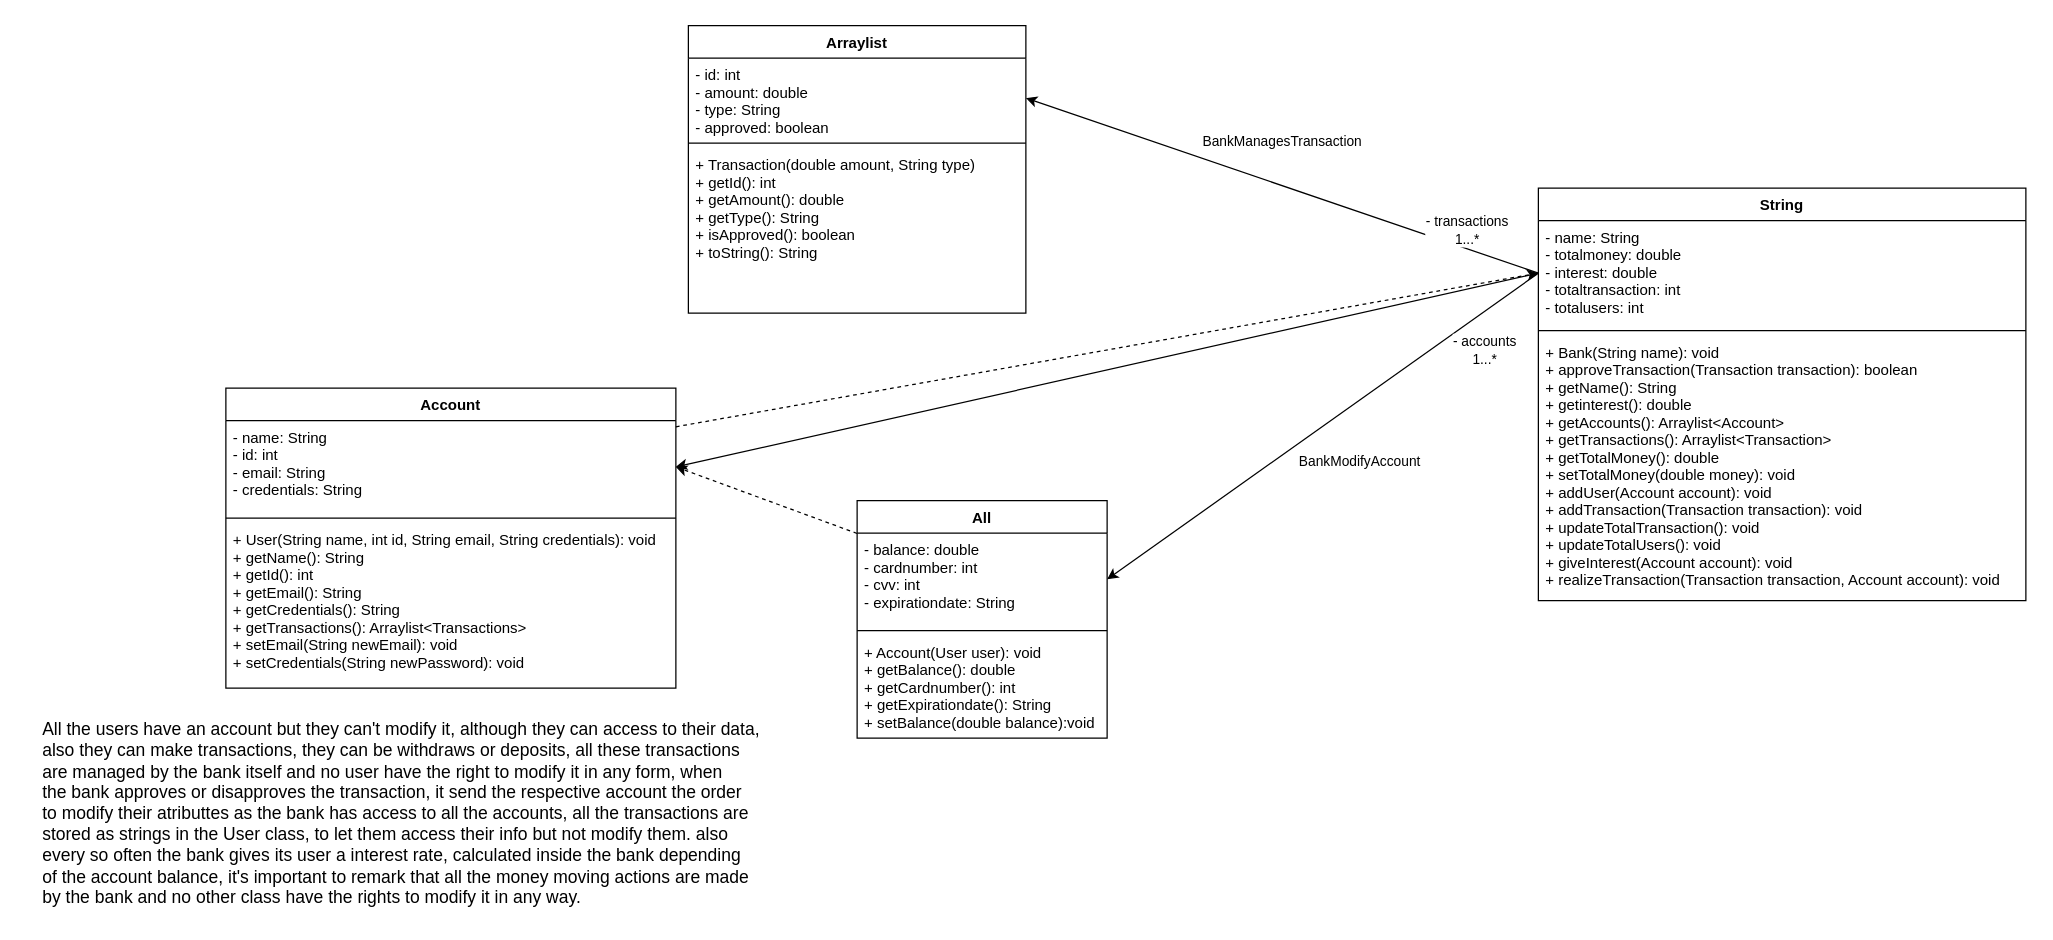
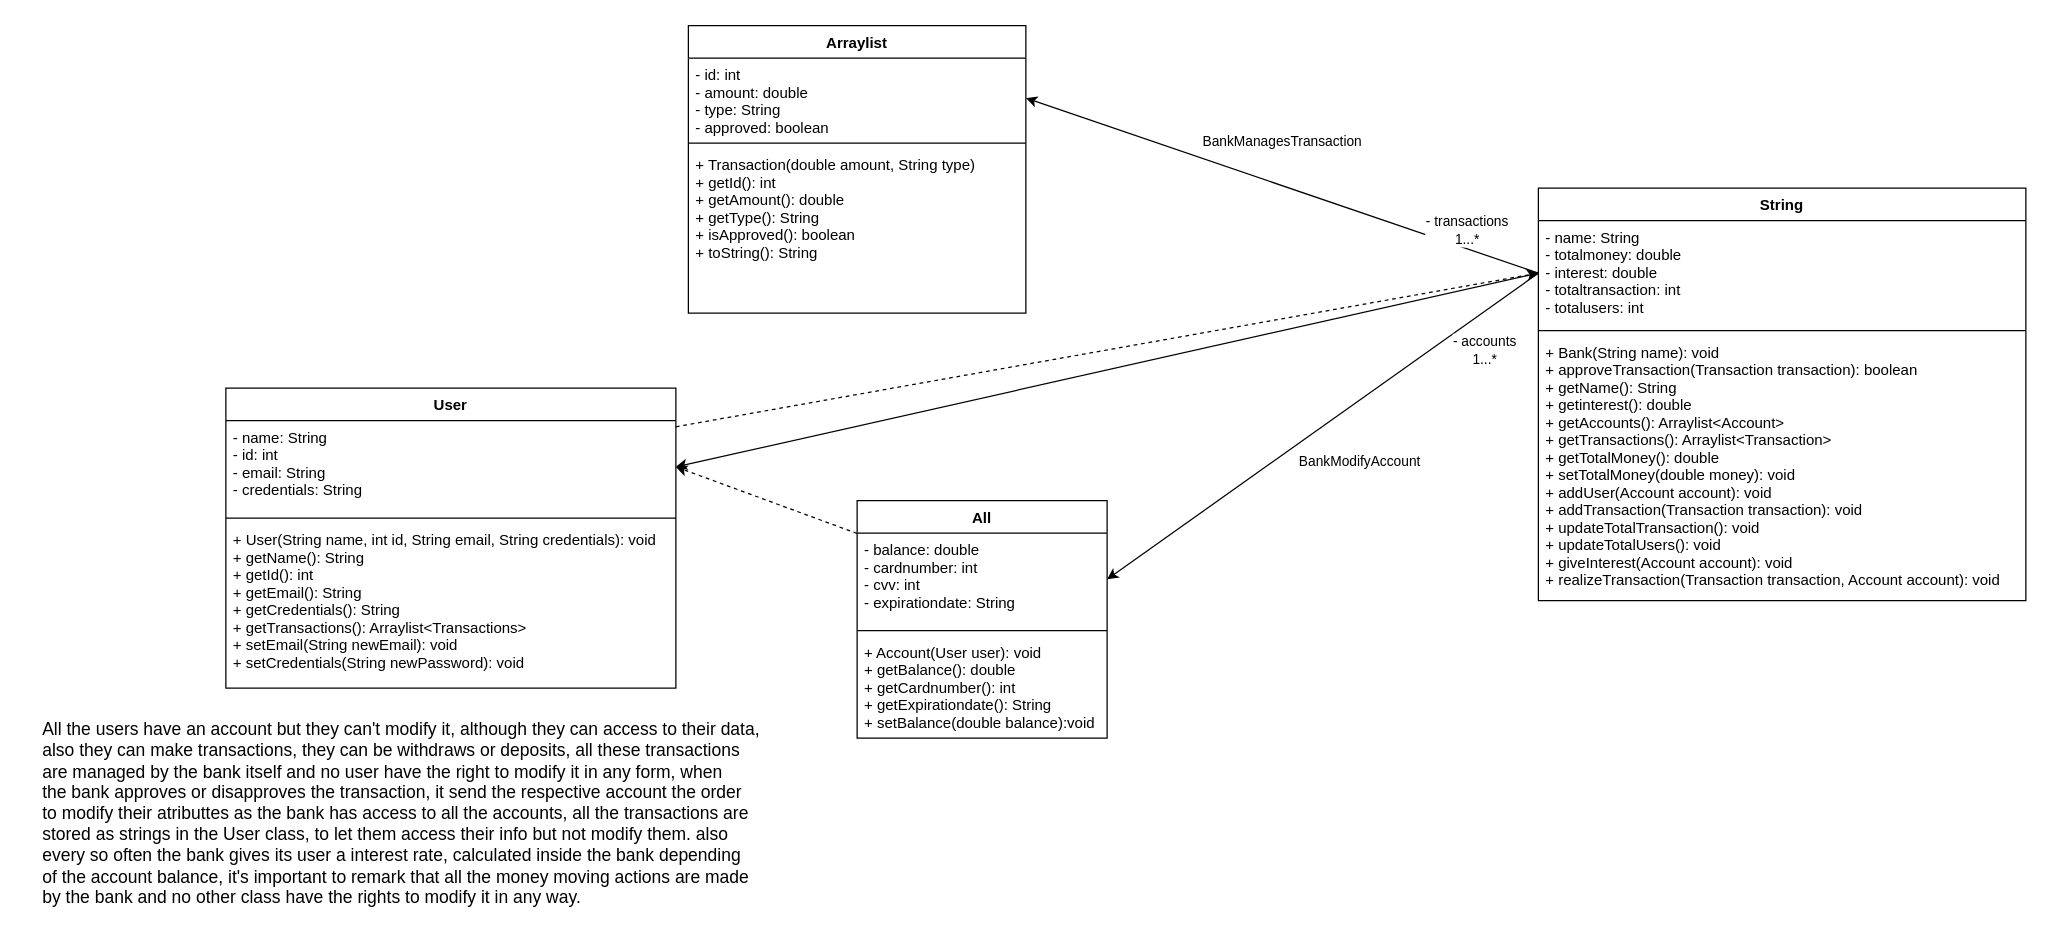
- <mxCell id="2" value="Account" style="swimlane;fontStyle=1;align=center;verticalAlign=top;childLayout=stackLayout;horizontal=1;startSize=26;horizontalStack=0;resizeParent=1;resizeParentMax=0;resizeLast=0;collapsible=1;marginBottom=0;" parent="1" vertex="1"><mxGeometry x="180" y="310" width="360" height="240" as="geometry" /></mxCell>
+ <mxCell id="2" value="User" style="swimlane;fontStyle=1;align=center;verticalAlign=top;childLayout=stackLayout;horizontal=1;startSize=26;horizontalStack=0;resizeParent=1;resizeParentMax=0;resizeLast=0;collapsible=1;marginBottom=0;" parent="1" vertex="1"><mxGeometry x="180" y="310" width="360" height="240" as="geometry" /></mxCell>
